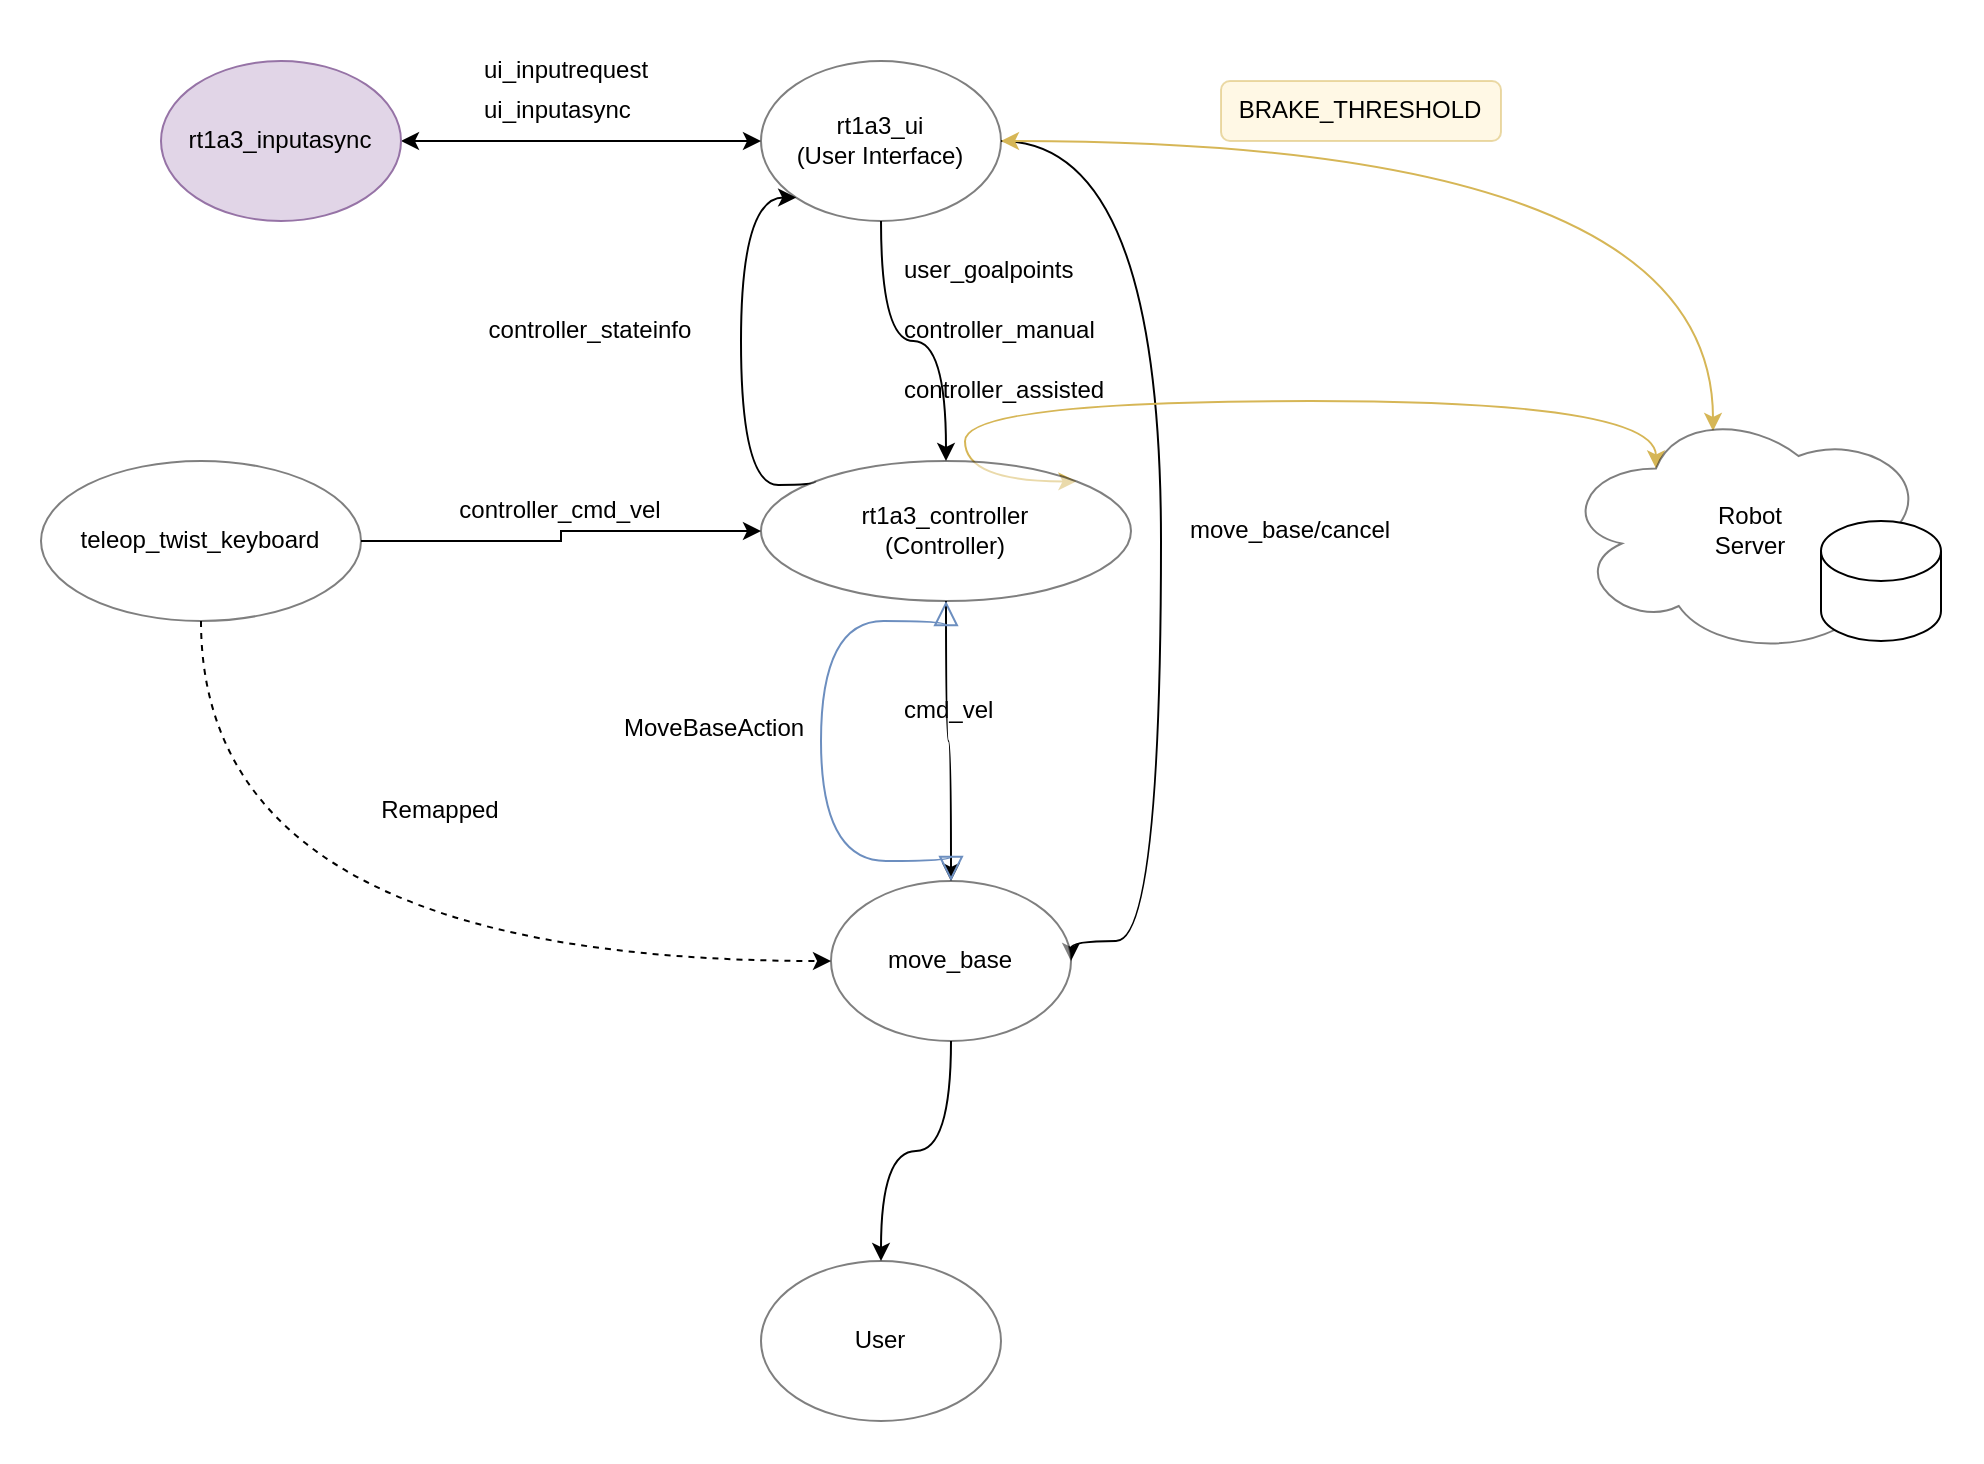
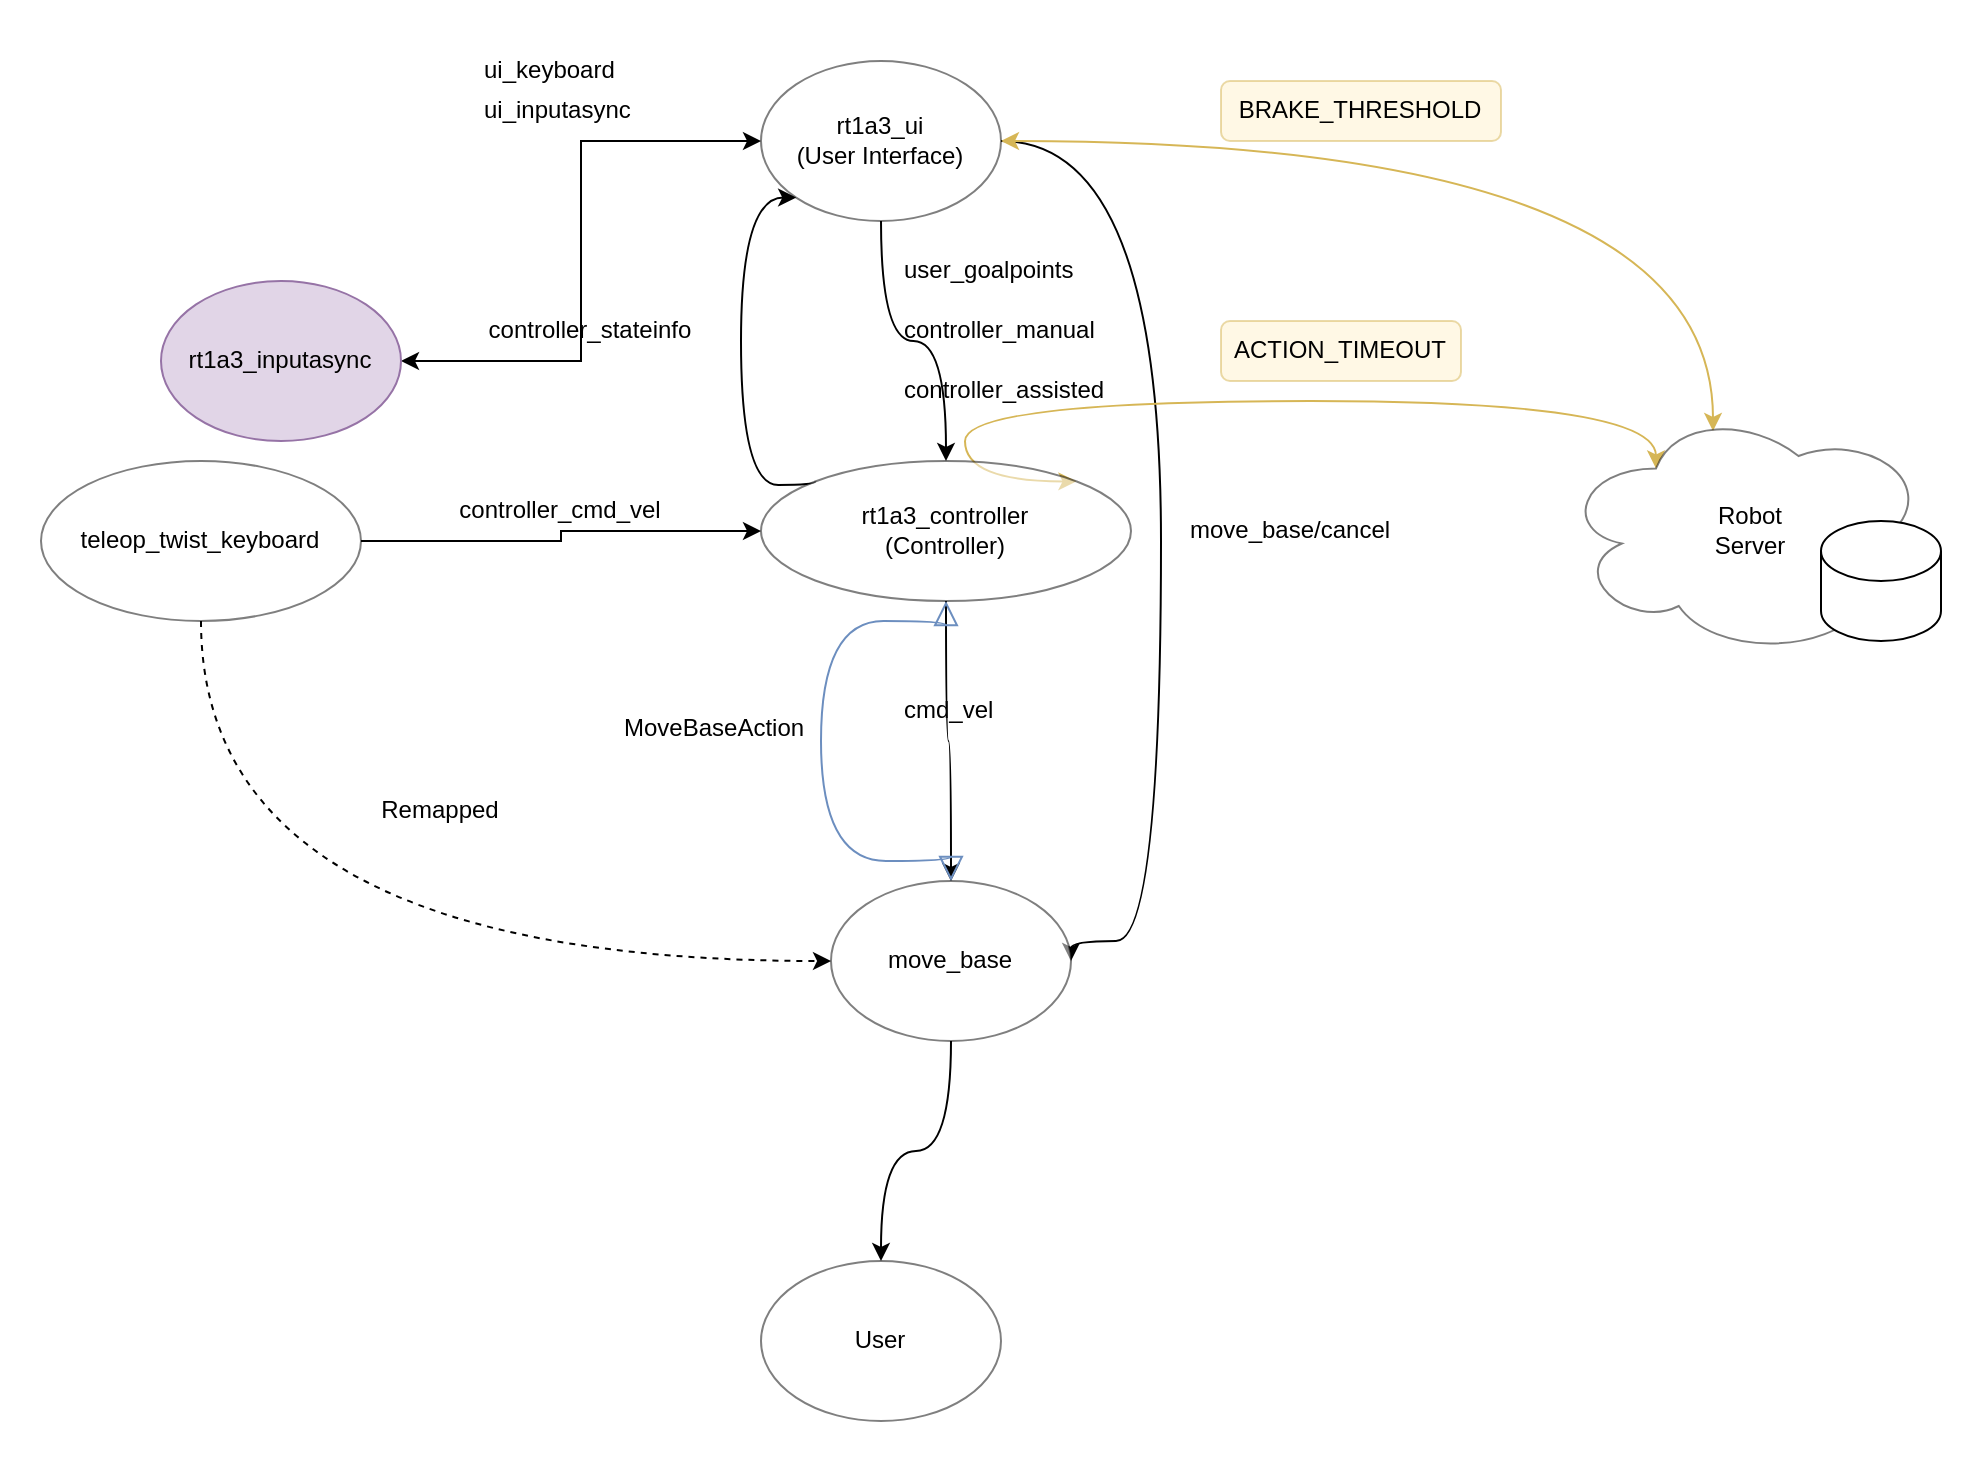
- <mxCell id="34" value="ui_inputrequest" style="text;html=1;strokeColor=none;fillColor=none;align=left;verticalAlign=middle;whiteSpace=wrap;rounded=0;" vertex="1" parent="1"><mxGeometry x="240" y="20" width="90" height="30" as="geometry" /></mxCell>
+ <mxCell id="34" value="ui_keyboard" style="text;html=1;strokeColor=none;fillColor=none;align=left;verticalAlign=middle;whiteSpace=wrap;rounded=0;" vertex="1" parent="1"><mxGeometry x="240" y="20" width="90" height="30" as="geometry" /></mxCell>
- <mxCell id="32" value="rt1a3_inputasync" style="ellipse;whiteSpace=wrap;html=1;shadow=0;fillColor=#e1d5e7;strokeColor=#9673a6;" vertex="1" parent="1"><mxGeometry x="80" y="30" width="120" height="80" as="geometry" /></mxCell>
+ <mxCell id="32" value="rt1a3_inputasync" style="ellipse;whiteSpace=wrap;html=1;shadow=0;fillColor=#e1d5e7;strokeColor=#9673a6;" vertex="1" parent="1"><mxGeometry x="80" y="140" width="120" height="80" as="geometry" /></mxCell>
+ <mxCell id="30" value="ACTION_TIMEOUT" style="text;html=1;strokeColor=#d6b656;fillColor=#fff2cc;align=center;verticalAlign=middle;whiteSpace=wrap;rounded=1;shadow=0;opacity=50;" parent="1" vertex="1"><mxGeometry x="610" y="160" width="120" height="30" as="geometry" /></mxCell>
